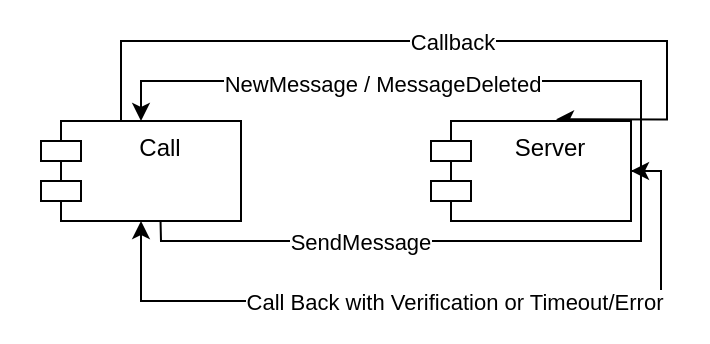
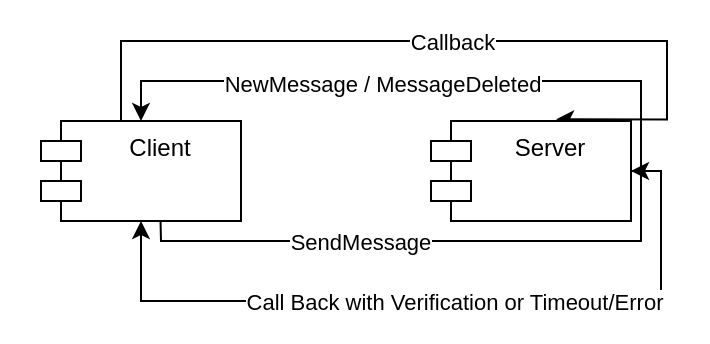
- <mxCell id="6" value="Call" style="shape=module;align=left;spacingLeft=20;align=center;verticalAlign=top;" vertex="1" parent="1"><mxGeometry x="20" y="60" width="100" height="50" as="geometry" /></mxCell>
+ <mxCell id="6" value="Client" style="shape=module;align=left;spacingLeft=20;align=center;verticalAlign=top;" vertex="1" parent="1"><mxGeometry x="20" y="60" width="100" height="50" as="geometry" /></mxCell>
